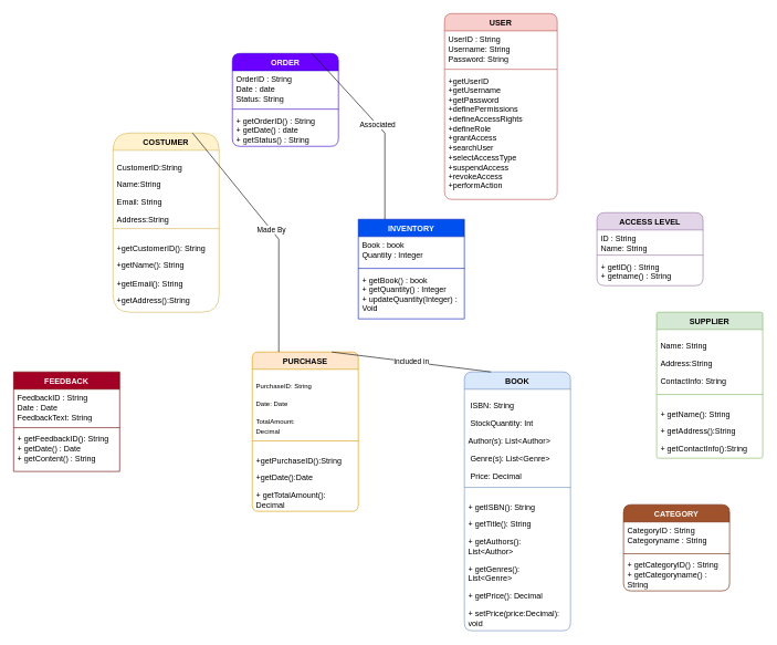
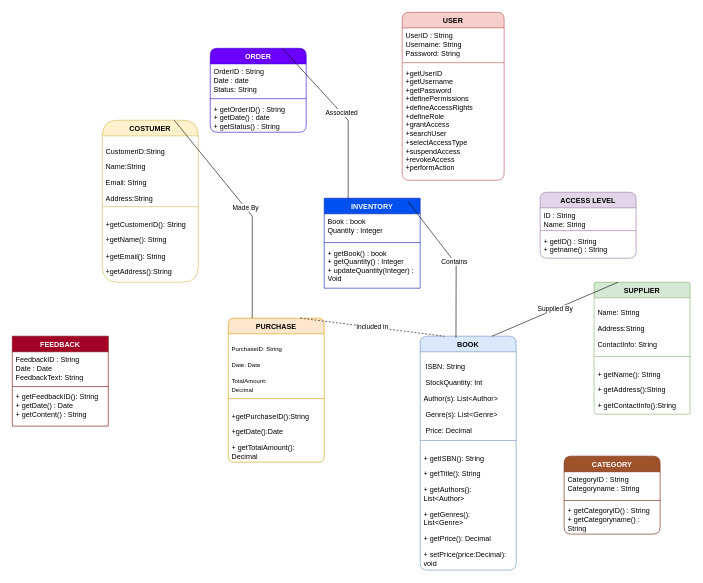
+ <mxCell id="45" value="Contains" style="endArrow=none;html=1;rounded=0;entryX=0.873;entryY=0.037;entryDx=0;entryDy=0;entryPerimeter=0;exitX=0.373;exitY=0.006;exitDx=0;exitDy=0;exitPerimeter=0;" parent="1" source="2" target="30" edge="1"><mxGeometry width="50" height="50" relative="1" as="geometry"><mxPoint x="620" y="560" as="sourcePoint" /><mxPoint x="670" y="510" as="targetPoint" /><Array as="points"><mxPoint x="760" y="440" /></Array></mxGeometry></mxCell>
+ <mxCell id="46" value="Supplied By" style="endArrow=none;html=1;rounded=0;exitX=0.75;exitY=0;exitDx=0;exitDy=0;entryX=0.25;entryY=0;entryDx=0;entryDy=0;" parent="1" source="2" target="6" edge="1"><mxGeometry width="50" height="50" relative="1" as="geometry"><mxPoint x="620" y="560" as="sourcePoint" /><mxPoint x="670" y="510" as="targetPoint" /></mxGeometry></mxCell>
- <mxCell id="44" value="Included in" style="endArrow=none;html=1;rounded=0;exitX=0.75;exitY=0;exitDx=0;exitDy=0;entryX=0.25;entryY=0;entryDx=0;entryDy=0;" parent="1" source="10" target="2" edge="1"><mxGeometry width="50" height="50" relative="1" as="geometry"><mxPoint x="620" y="560" as="sourcePoint" /><mxPoint x="670" y="510" as="targetPoint" /></mxGeometry></mxCell>
+ <mxCell id="44" value="Included in" style="endArrow=none;html=1;rounded=0;exitX=0.75;exitY=0;exitDx=0;exitDy=0;entryX=0.25;entryY=0;entryDx=0;entryDy=0;dashed=1;" parent="1" source="10" target="2" edge="1"><mxGeometry width="50" height="50" relative="1" as="geometry"><mxPoint x="620" y="560" as="sourcePoint" /><mxPoint x="670" y="510" as="targetPoint" /></mxGeometry></mxCell>
